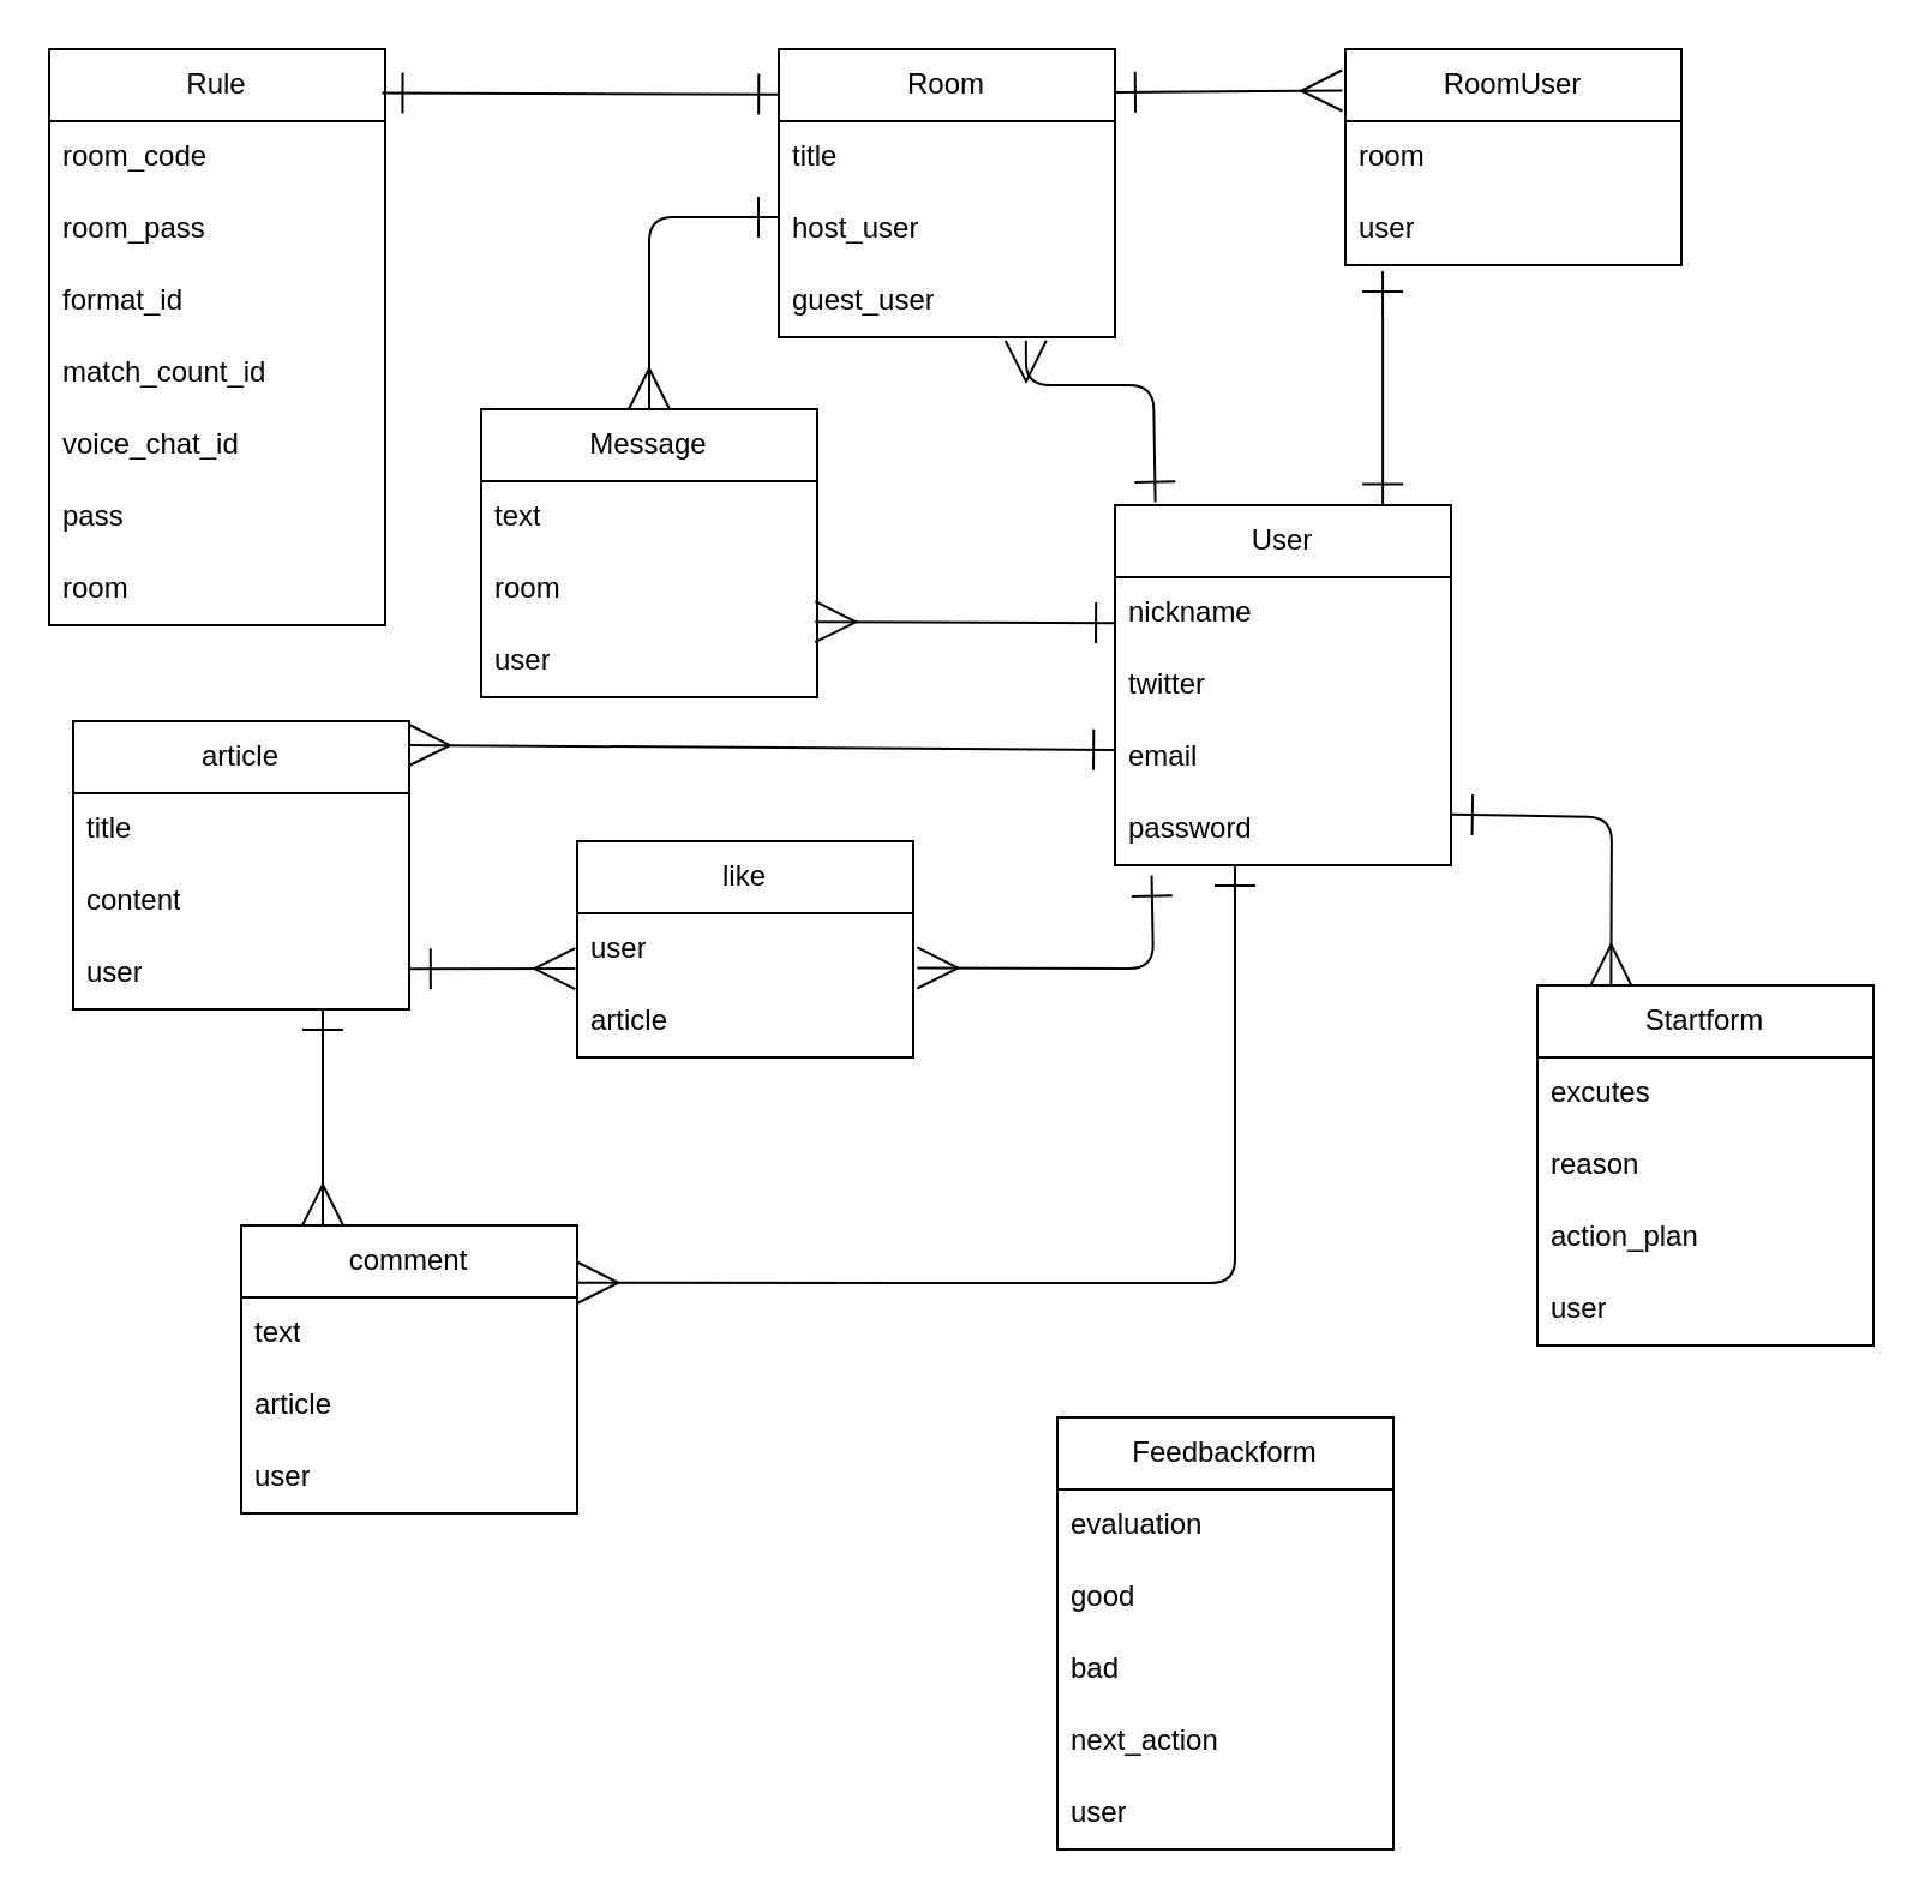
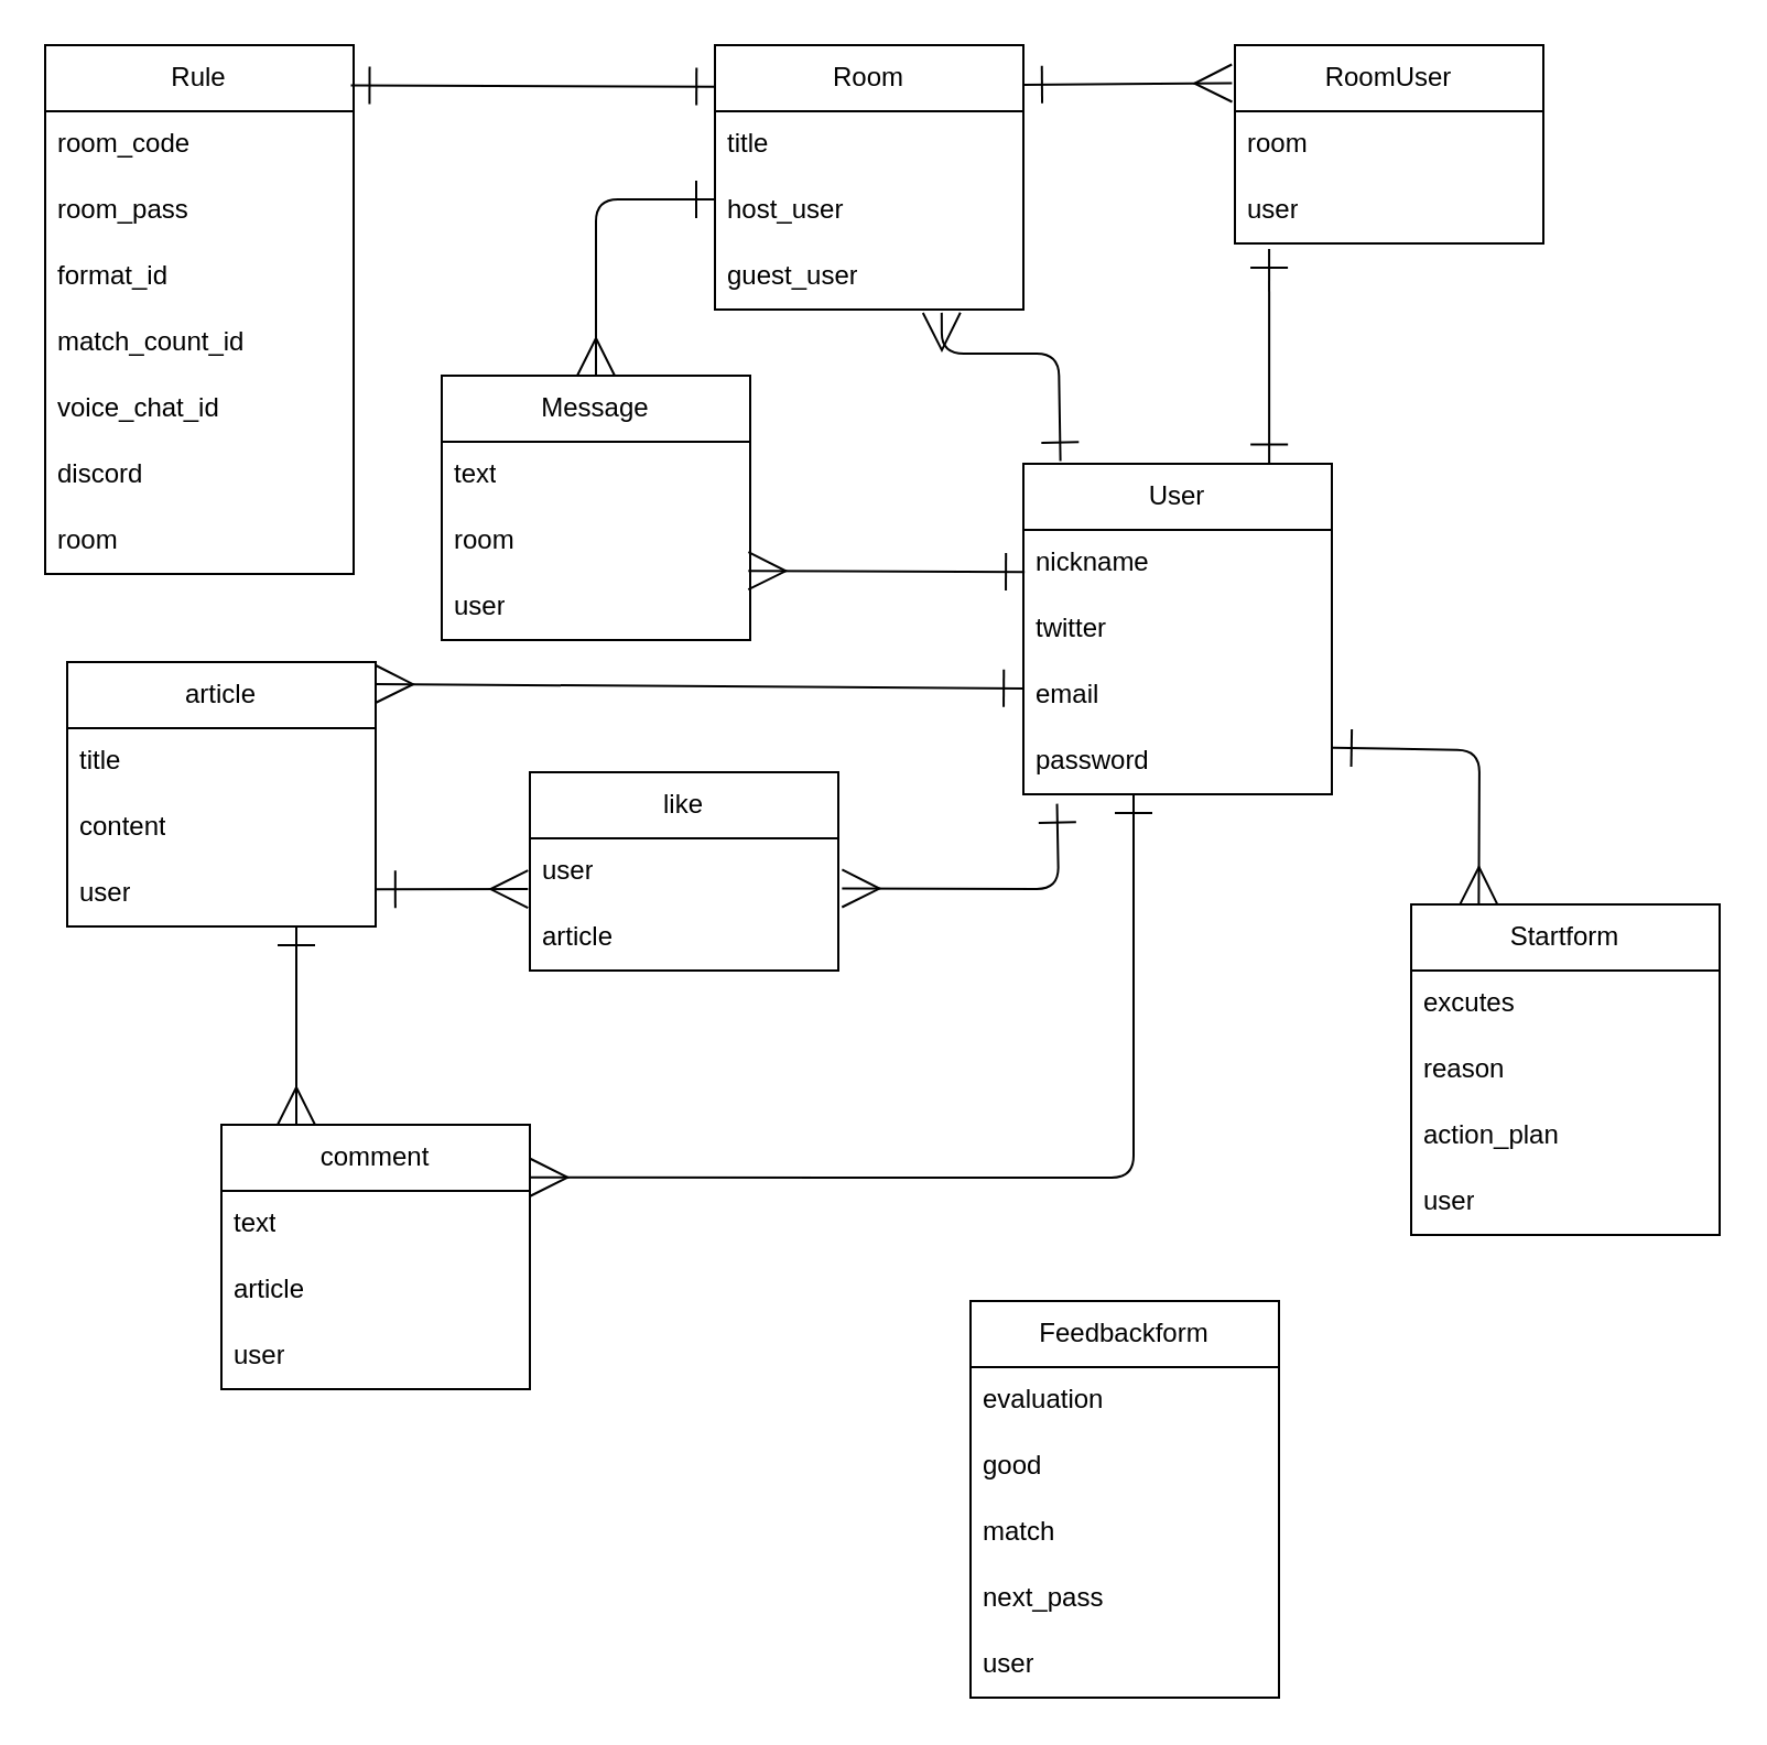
- <mxCell id="24" value="pass" style="text;align=left;verticalAlign=middle;spacingLeft=4;spacingRight=4;overflow=hidden;points=[[0,0.5],[1,0.5]];portConstraint=eastwest;rotatable=0;whiteSpace=wrap;html=1;" parent="18" vertex="1"><mxGeometry y="180" width="140" height="30" as="geometry" /></mxCell>
+ <mxCell id="24" value="discord" style="text;align=left;verticalAlign=middle;spacingLeft=4;spacingRight=4;overflow=hidden;points=[[0,0.5],[1,0.5]];portConstraint=eastwest;rotatable=0;whiteSpace=wrap;html=1;" parent="18" vertex="1"><mxGeometry y="180" width="140" height="30" as="geometry" /></mxCell>
- <mxCell id="34" value="bad" style="text;align=left;verticalAlign=middle;spacingLeft=4;spacingRight=4;overflow=hidden;points=[[0,0.5],[1,0.5]];portConstraint=eastwest;rotatable=0;whiteSpace=wrap;html=1;" parent="31" vertex="1"><mxGeometry y="90" width="140" height="30" as="geometry" /></mxCell>
+ <mxCell id="34" value="match" style="text;align=left;verticalAlign=middle;spacingLeft=4;spacingRight=4;overflow=hidden;points=[[0,0.5],[1,0.5]];portConstraint=eastwest;rotatable=0;whiteSpace=wrap;html=1;" parent="31" vertex="1"><mxGeometry y="90" width="140" height="30" as="geometry" /></mxCell>
- <mxCell id="35" value="next_action" style="text;align=left;verticalAlign=middle;spacingLeft=4;spacingRight=4;overflow=hidden;points=[[0,0.5],[1,0.5]];portConstraint=eastwest;rotatable=0;whiteSpace=wrap;html=1;" parent="31" vertex="1"><mxGeometry y="120" width="140" height="30" as="geometry" /></mxCell>
+ <mxCell id="35" value="next_pass" style="text;align=left;verticalAlign=middle;spacingLeft=4;spacingRight=4;overflow=hidden;points=[[0,0.5],[1,0.5]];portConstraint=eastwest;rotatable=0;whiteSpace=wrap;html=1;" parent="31" vertex="1"><mxGeometry y="120" width="140" height="30" as="geometry" /></mxCell>
